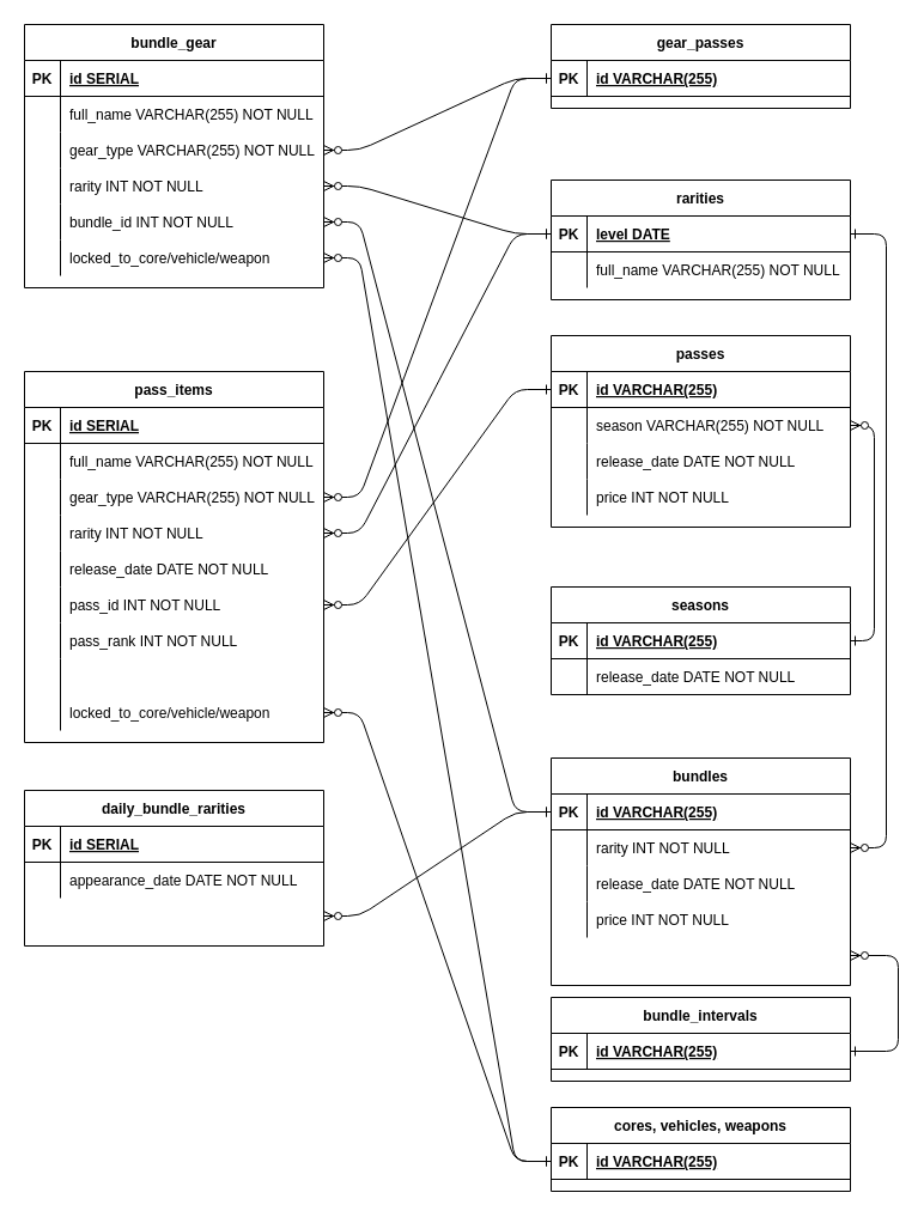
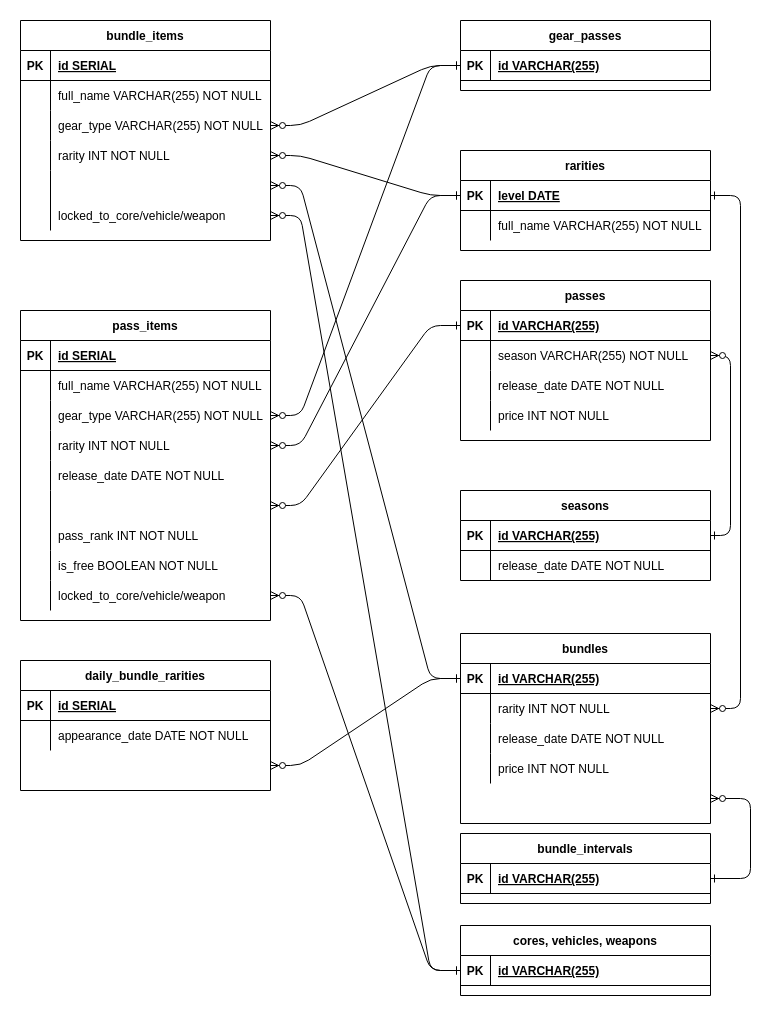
- <mxCell id="73" value="bundle_gear" style="shape=table;startSize=30;container=1;collapsible=1;childLayout=tableLayout;fixedRows=1;rowLines=0;fontStyle=1;align=center;resizeLast=1;" parent="1" vertex="1"><mxGeometry x="20" y="20" width="250" height="220" as="geometry" /></mxCell>
+ <mxCell id="73" value="bundle_items" style="shape=table;startSize=30;container=1;collapsible=1;childLayout=tableLayout;fixedRows=1;rowLines=0;fontStyle=1;align=center;resizeLast=1;" parent="1" vertex="1"><mxGeometry x="20" y="20" width="250" height="220" as="geometry" /></mxCell>
- <mxCell id="88" value="bundle_id INT NOT NULL" style="shape=partialRectangle;overflow=hidden;connectable=0;fillColor=none;top=0;left=0;bottom=0;right=0;align=left;spacingLeft=6;" parent="86" vertex="1"><mxGeometry x="30" width="220" height="30" as="geometry"><mxRectangle width="220" height="30" as="alternateBounds" /></mxGeometry></mxCell>
- <mxCell id="47" value="pass_id INT NOT NULL" style="shape=partialRectangle;overflow=hidden;connectable=0;fillColor=none;top=0;left=0;bottom=0;right=0;align=left;spacingLeft=6;" parent="45" vertex="1"><mxGeometry x="30" width="220" height="30" as="geometry"><mxRectangle width="220" height="30" as="alternateBounds" /></mxGeometry></mxCell>
+ <mxCell id="53" value="is_free BOOLEAN NOT NULL" style="shape=partialRectangle;overflow=hidden;connectable=0;fillColor=none;top=0;left=0;bottom=0;right=0;align=left;spacingLeft=6;" parent="51" vertex="1"><mxGeometry x="30" width="220" height="30" as="geometry"><mxRectangle width="220" height="30" as="alternateBounds" /></mxGeometry></mxCell>
